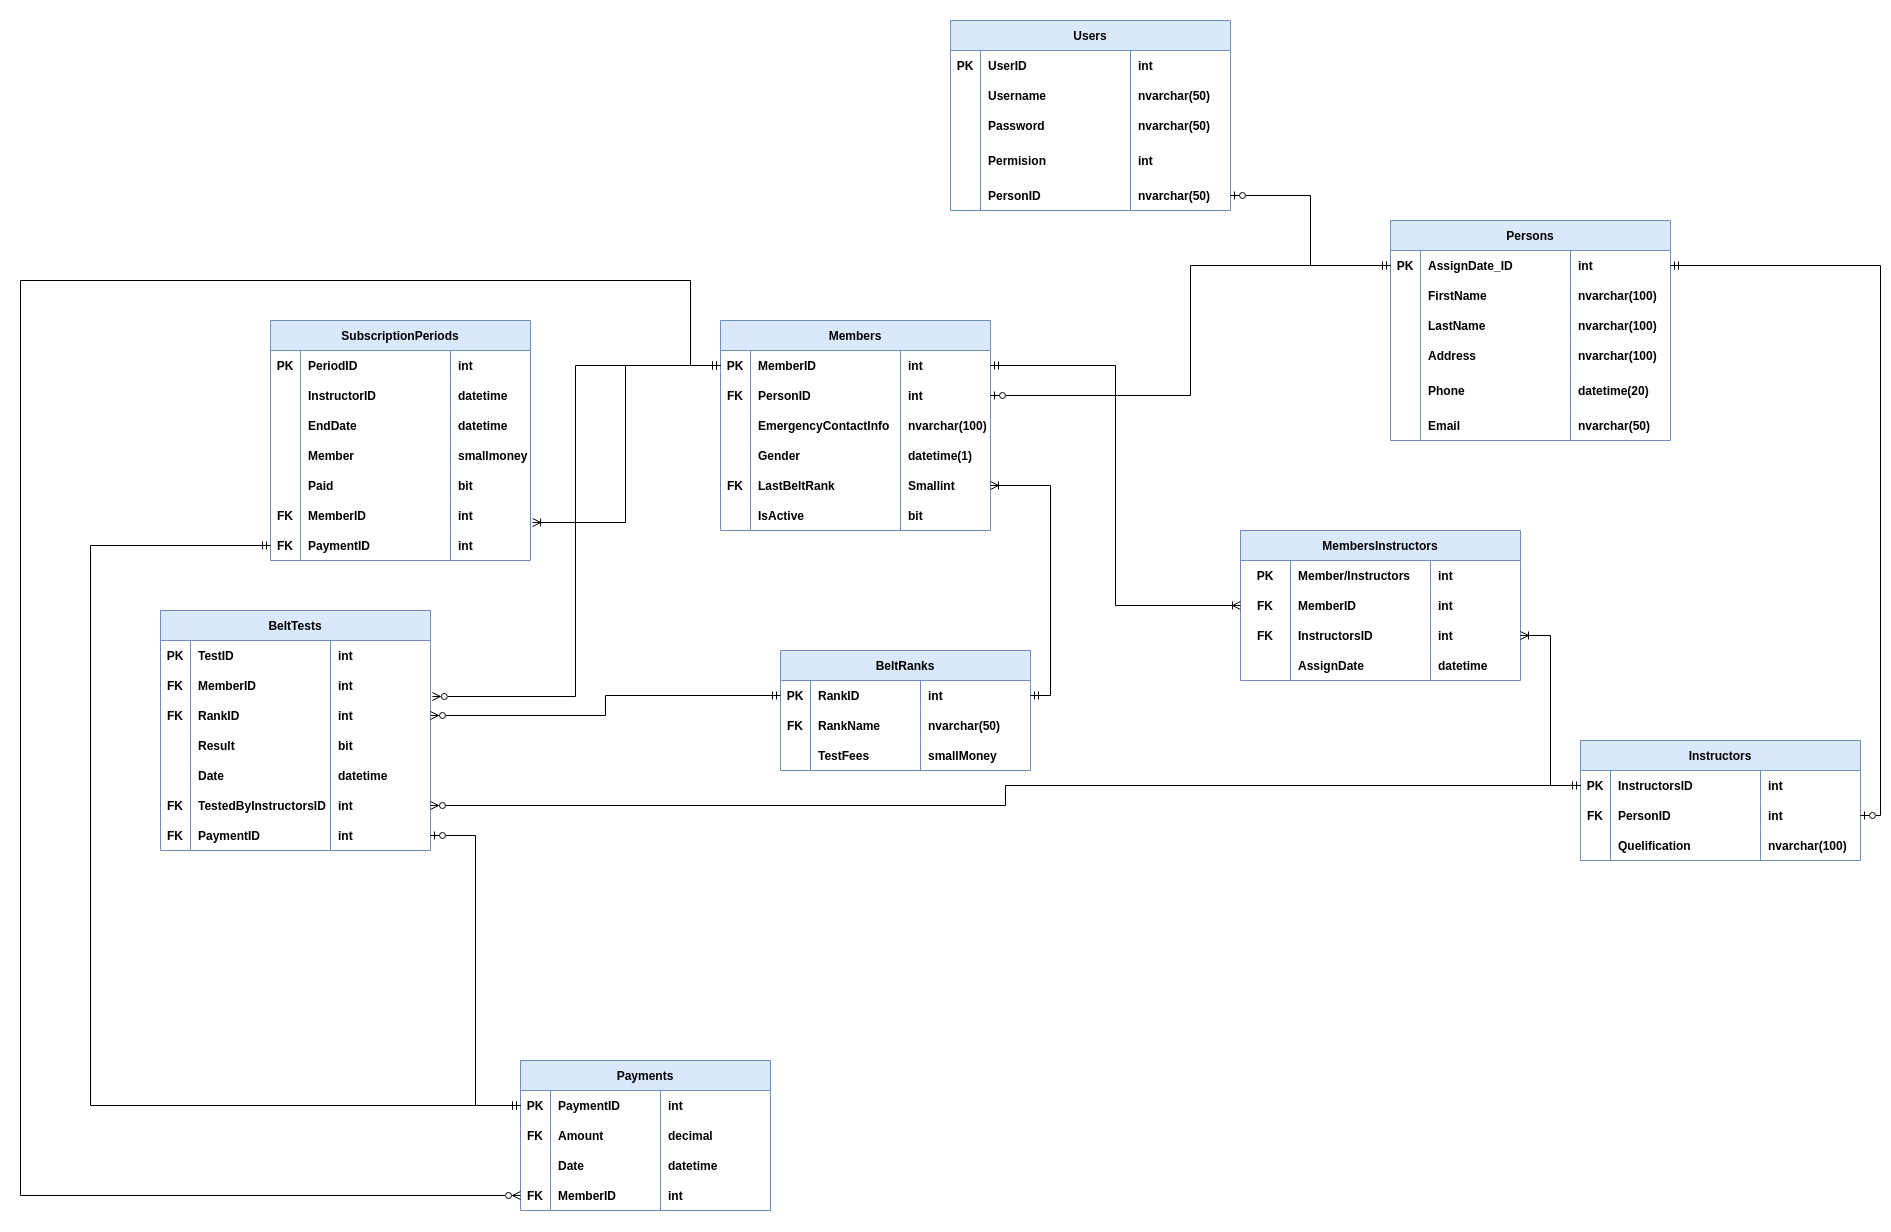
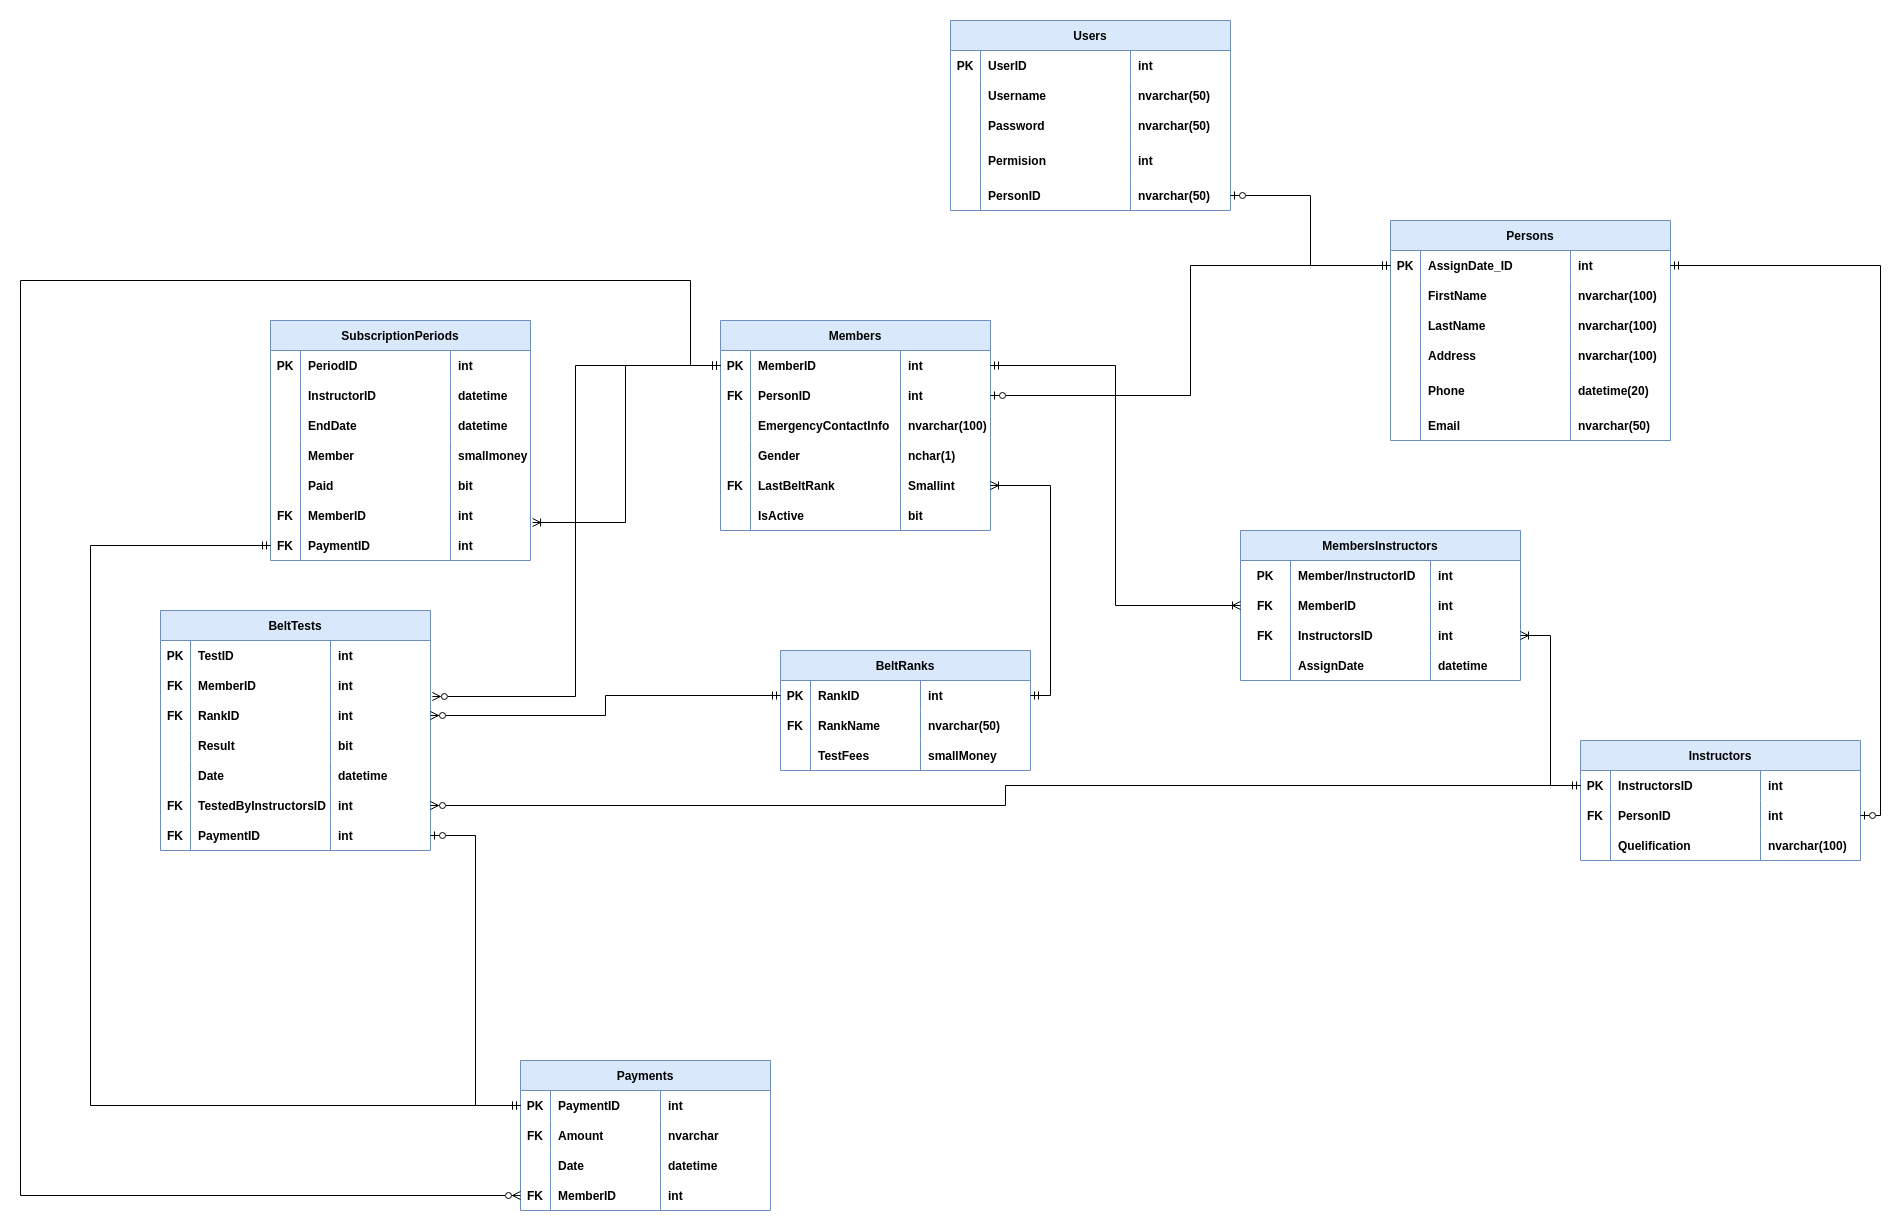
- <mxCell id="43" value="datetime(1)" style="shape=partialRectangle;connectable=0;fillColor=none;top=0;left=0;bottom=0;right=0;align=left;spacingLeft=6;overflow=hidden;fontStyle=1" parent="40" vertex="1"><mxGeometry x="180" width="90" height="30" as="geometry"><mxRectangle width="90" height="30" as="alternateBounds" /></mxGeometry></mxCell>
+ <mxCell id="43" value="nchar(1)" style="shape=partialRectangle;connectable=0;fillColor=none;top=0;left=0;bottom=0;right=0;align=left;spacingLeft=6;overflow=hidden;fontStyle=1" parent="40" vertex="1"><mxGeometry x="180" width="90" height="30" as="geometry"><mxRectangle width="90" height="30" as="alternateBounds" /></mxGeometry></mxCell>
- <mxCell id="156" value="Member/Instructors" style="shape=partialRectangle;connectable=0;fillColor=none;top=0;left=0;bottom=0;right=0;align=left;spacingLeft=6;overflow=hidden;fontStyle=1" parent="154" vertex="1"><mxGeometry x="50" width="140" height="30" as="geometry"><mxRectangle width="140" height="30" as="alternateBounds" /></mxGeometry></mxCell>
+ <mxCell id="156" value="Member/InstructorID" style="shape=partialRectangle;connectable=0;fillColor=none;top=0;left=0;bottom=0;right=0;align=left;spacingLeft=6;overflow=hidden;fontStyle=1" parent="154" vertex="1"><mxGeometry x="50" width="140" height="30" as="geometry"><mxRectangle width="140" height="30" as="alternateBounds" /></mxGeometry></mxCell>
- <mxCell id="102" value="decimal" style="shape=partialRectangle;connectable=0;fillColor=none;top=0;left=0;bottom=0;right=0;align=left;spacingLeft=6;overflow=hidden;fontStyle=1" parent="99" vertex="1"><mxGeometry x="140" width="110" height="30" as="geometry"><mxRectangle width="110" height="30" as="alternateBounds" /></mxGeometry></mxCell>
+ <mxCell id="102" value="nvarchar" style="shape=partialRectangle;connectable=0;fillColor=none;top=0;left=0;bottom=0;right=0;align=left;spacingLeft=6;overflow=hidden;fontStyle=1" parent="99" vertex="1"><mxGeometry x="140" width="110" height="30" as="geometry"><mxRectangle width="110" height="30" as="alternateBounds" /></mxGeometry></mxCell>
